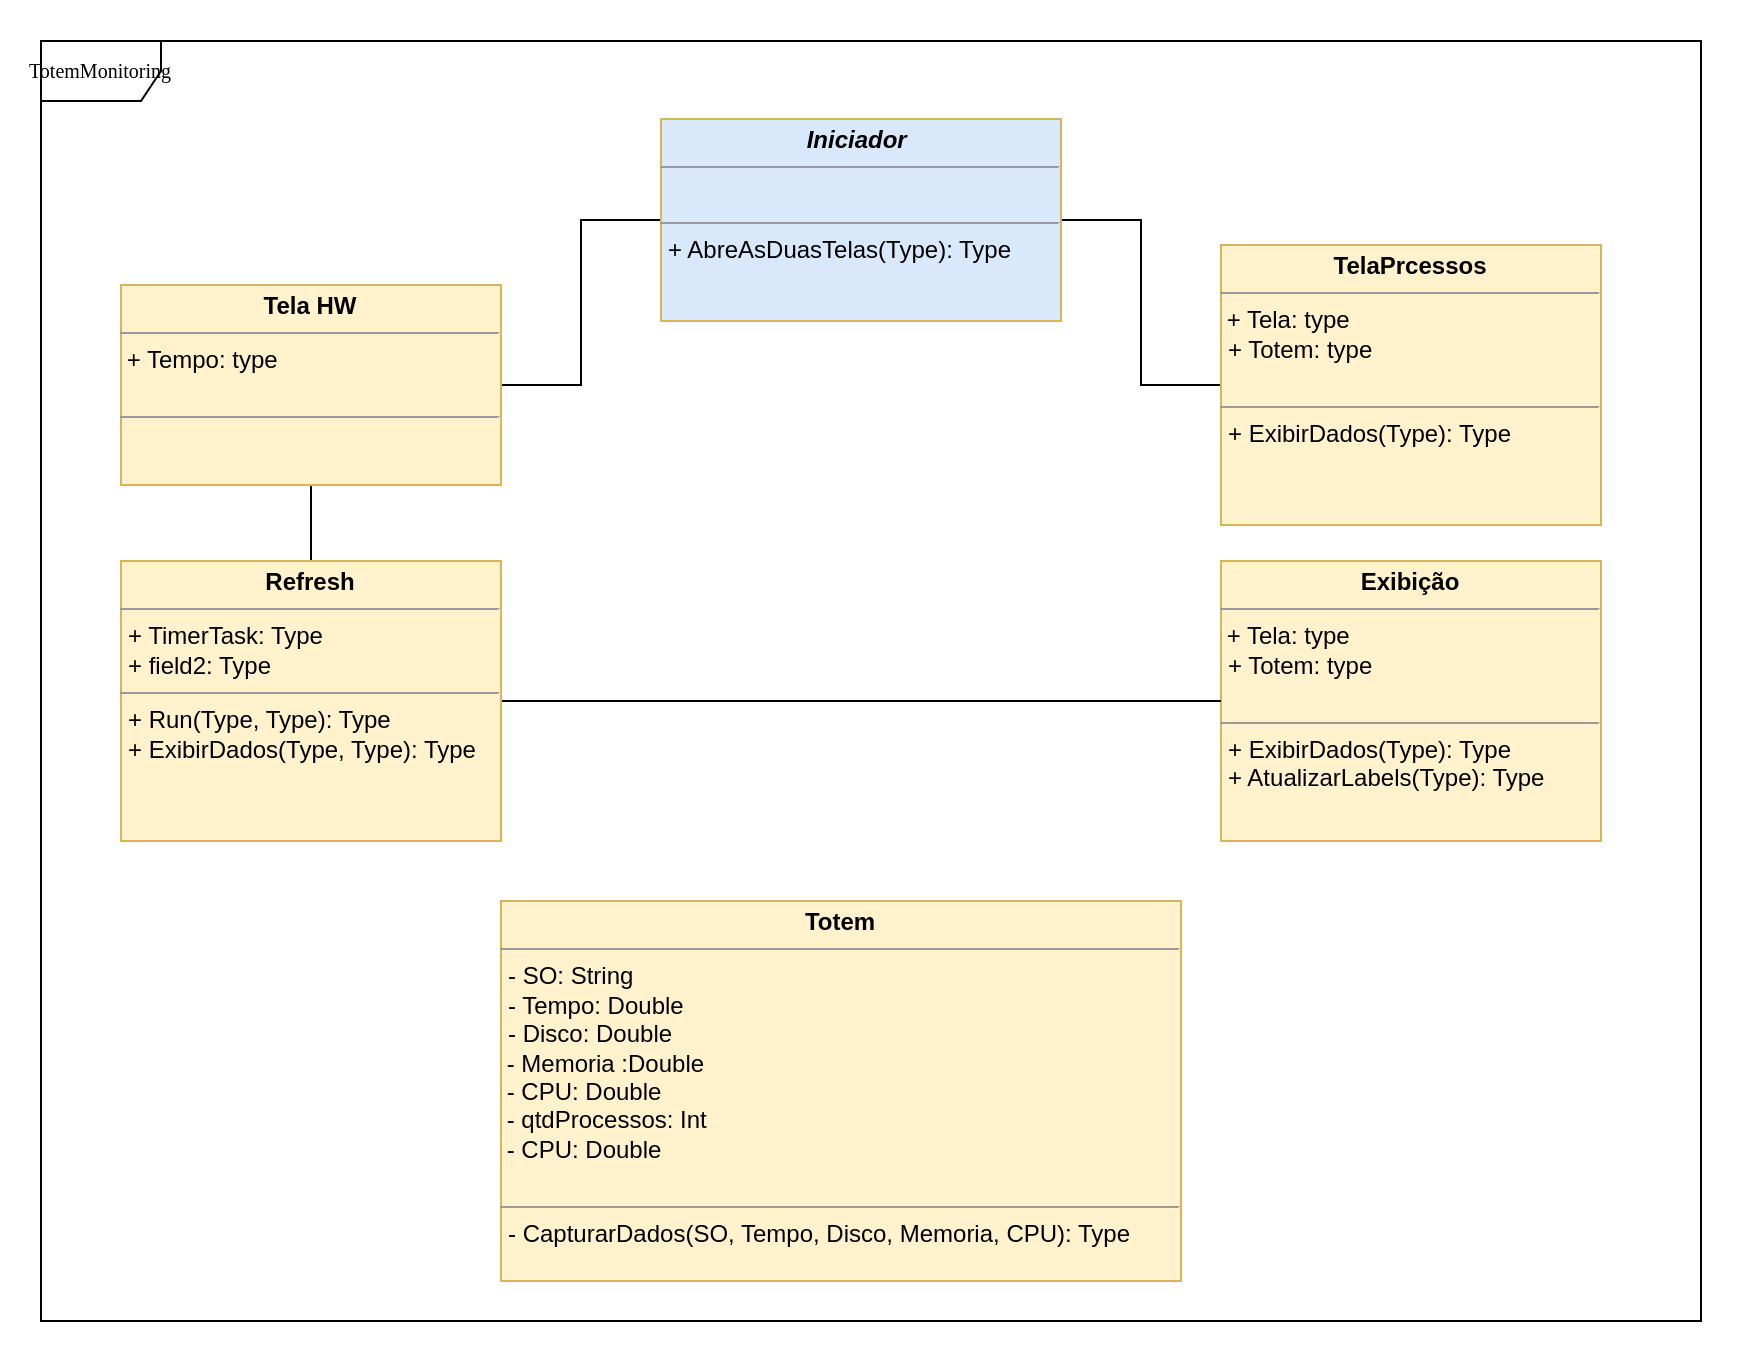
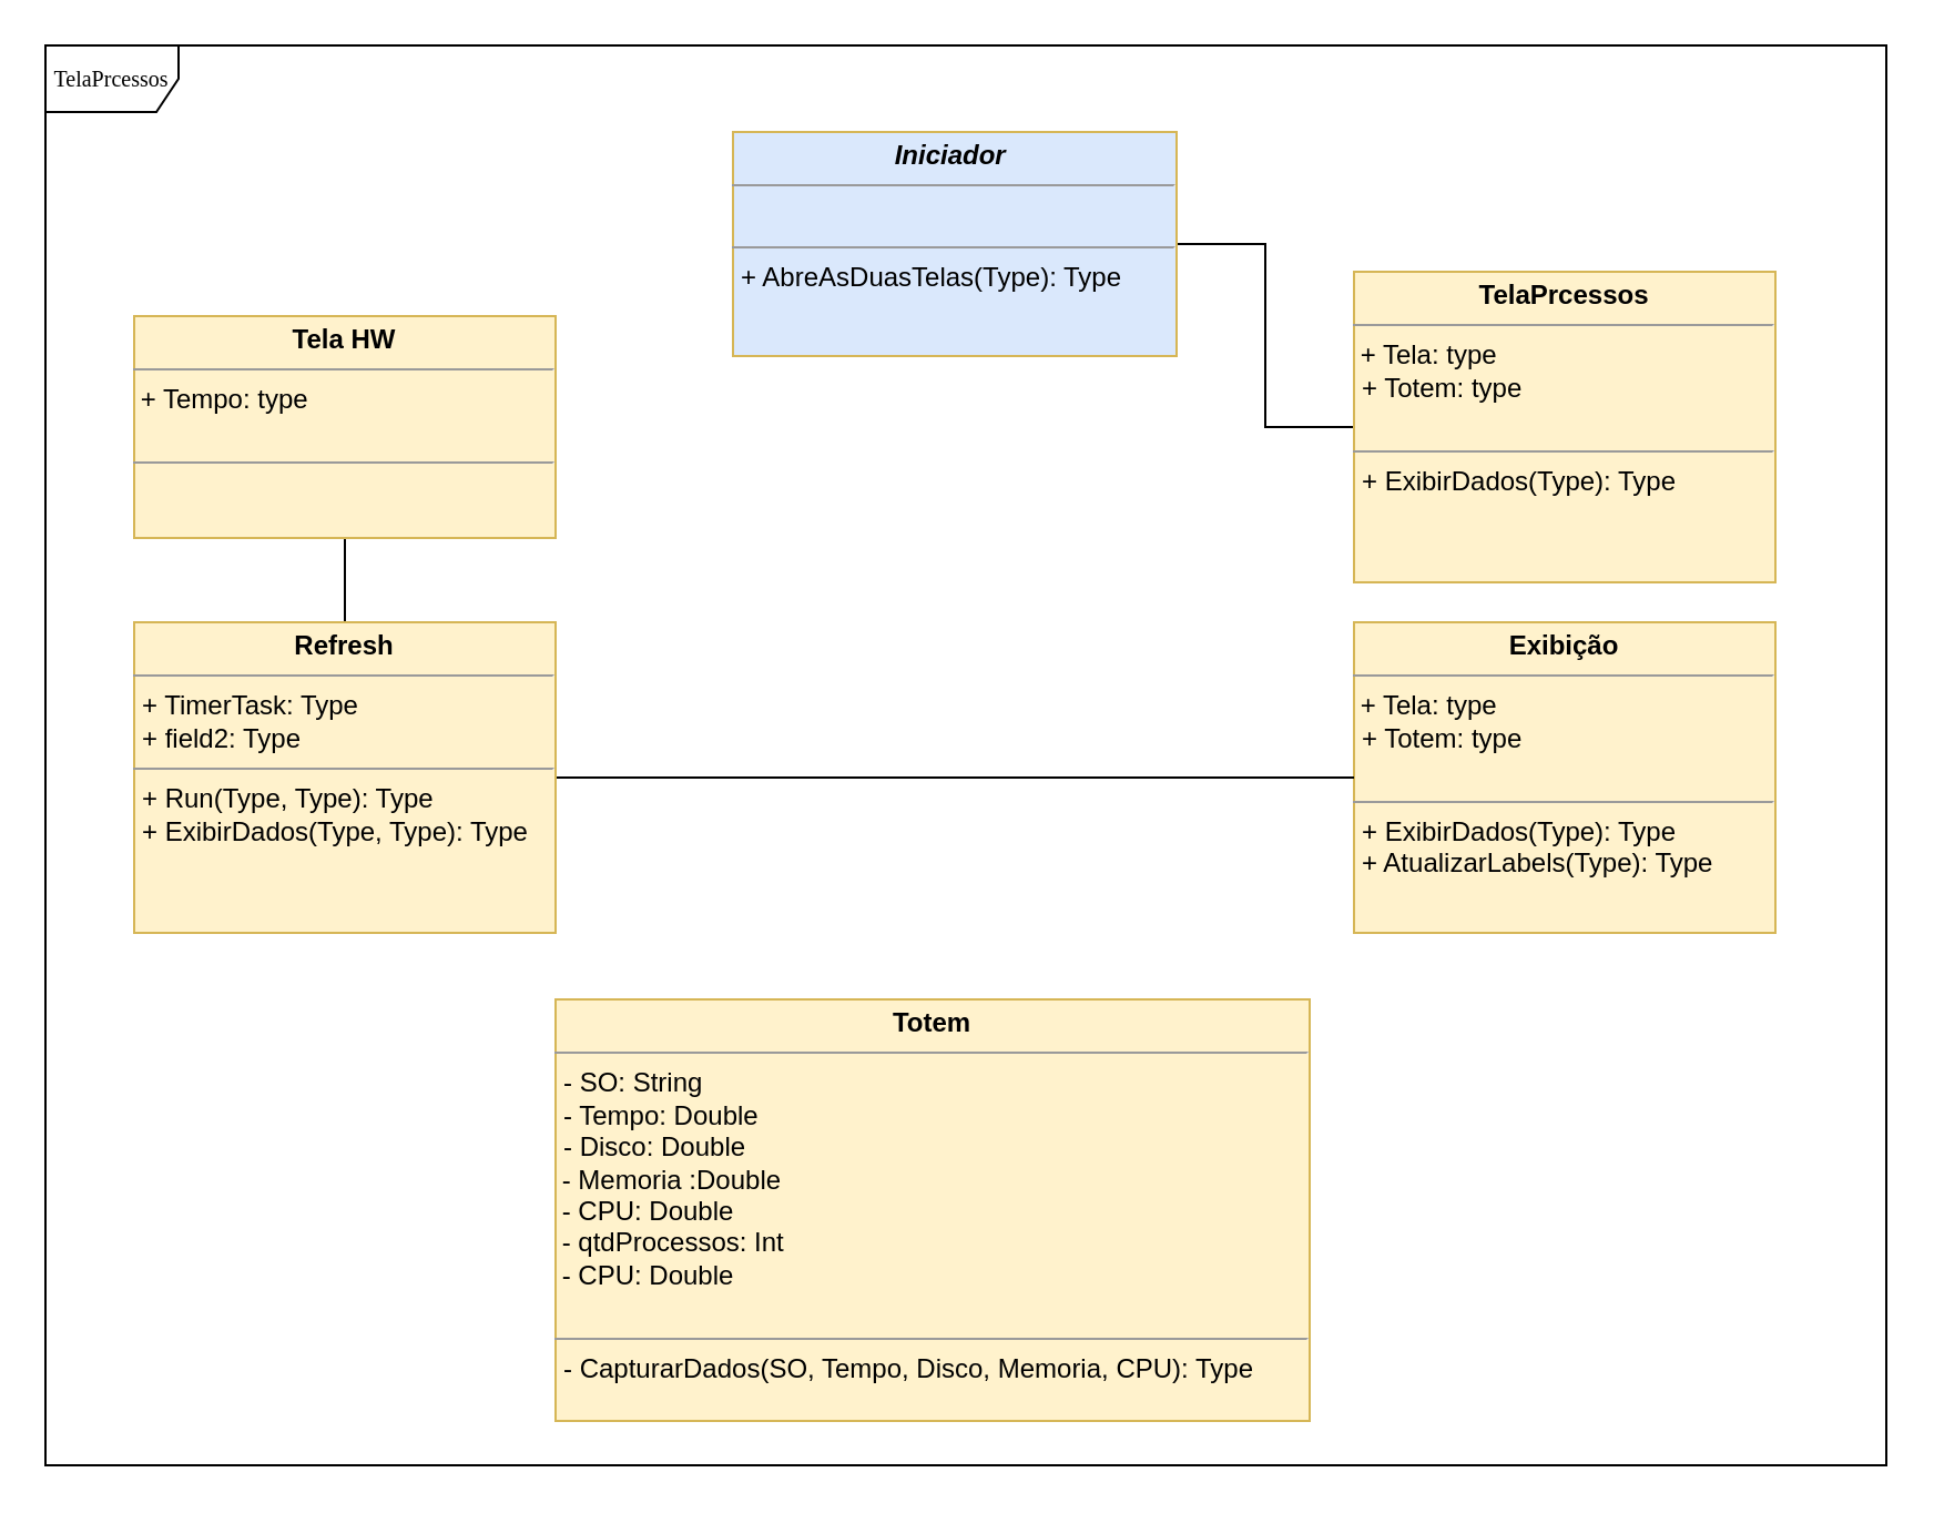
- <mxCell id="2" value="TotemMonitoring" style="shape=umlFrame;whiteSpace=wrap;html=1;rounded=0;shadow=0;comic=0;labelBackgroundColor=none;strokeWidth=1;fontFamily=Verdana;fontSize=10;align=center;width=60;height=30;" parent="1" vertex="1"><mxGeometry x="20" y="20" width="830" height="640" as="geometry" /></mxCell>
+ <mxCell id="2" value="TelaPrcessos" style="shape=umlFrame;whiteSpace=wrap;html=1;rounded=0;shadow=0;comic=0;labelBackgroundColor=none;strokeWidth=1;fontFamily=Verdana;fontSize=10;align=center;width=60;height=30;" parent="1" vertex="1"><mxGeometry x="20" y="20" width="830" height="640" as="geometry" /></mxCell>
- <mxCell id="4" style="edgeStyle=orthogonalEdgeStyle;rounded=0;orthogonalLoop=1;jettySize=auto;html=1;exitX=0;exitY=0.5;exitDx=0;exitDy=0;entryX=1;entryY=0.5;entryDx=0;entryDy=0;endArrow=none;endFill=0;" edge="1" parent="1" source="6" target="9"><mxGeometry relative="1" as="geometry" /></mxCell>
